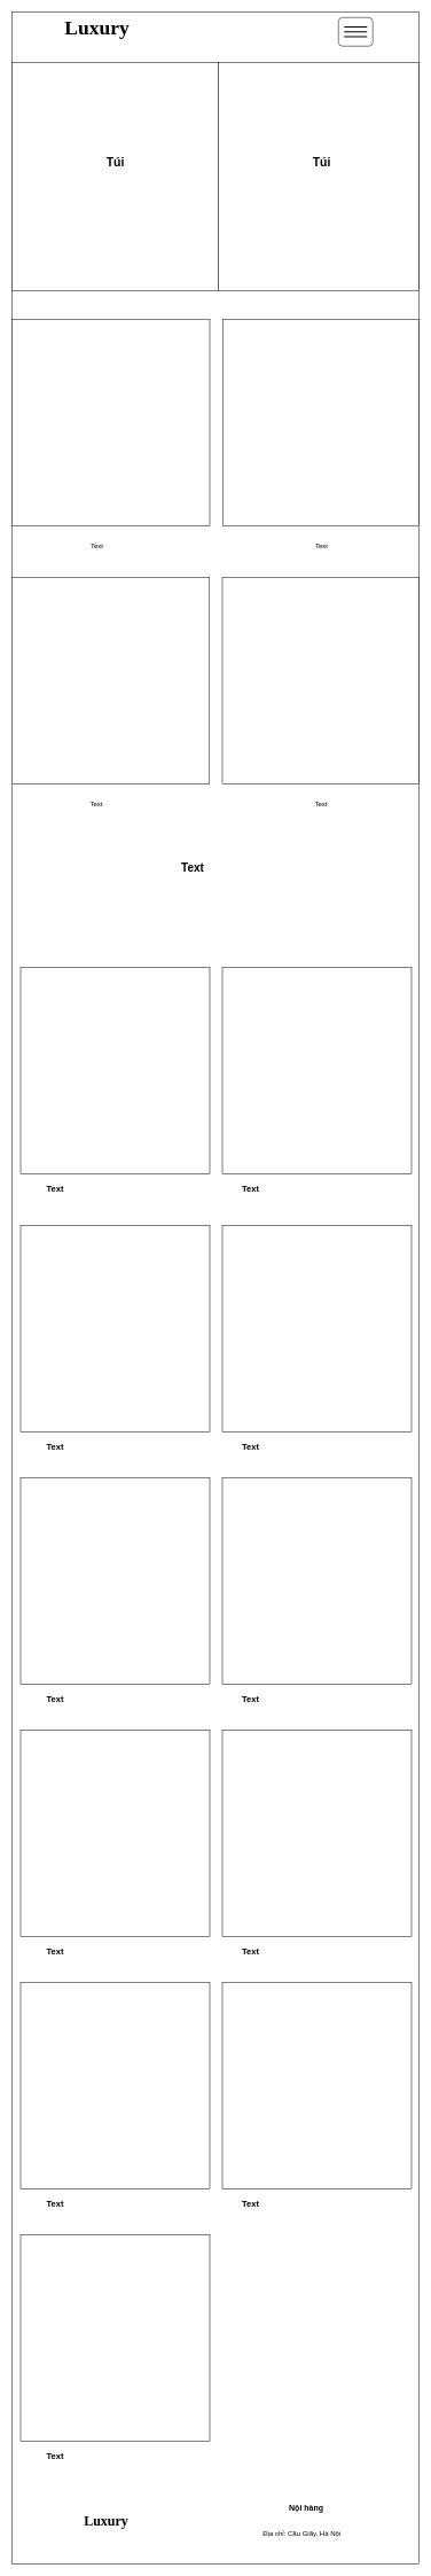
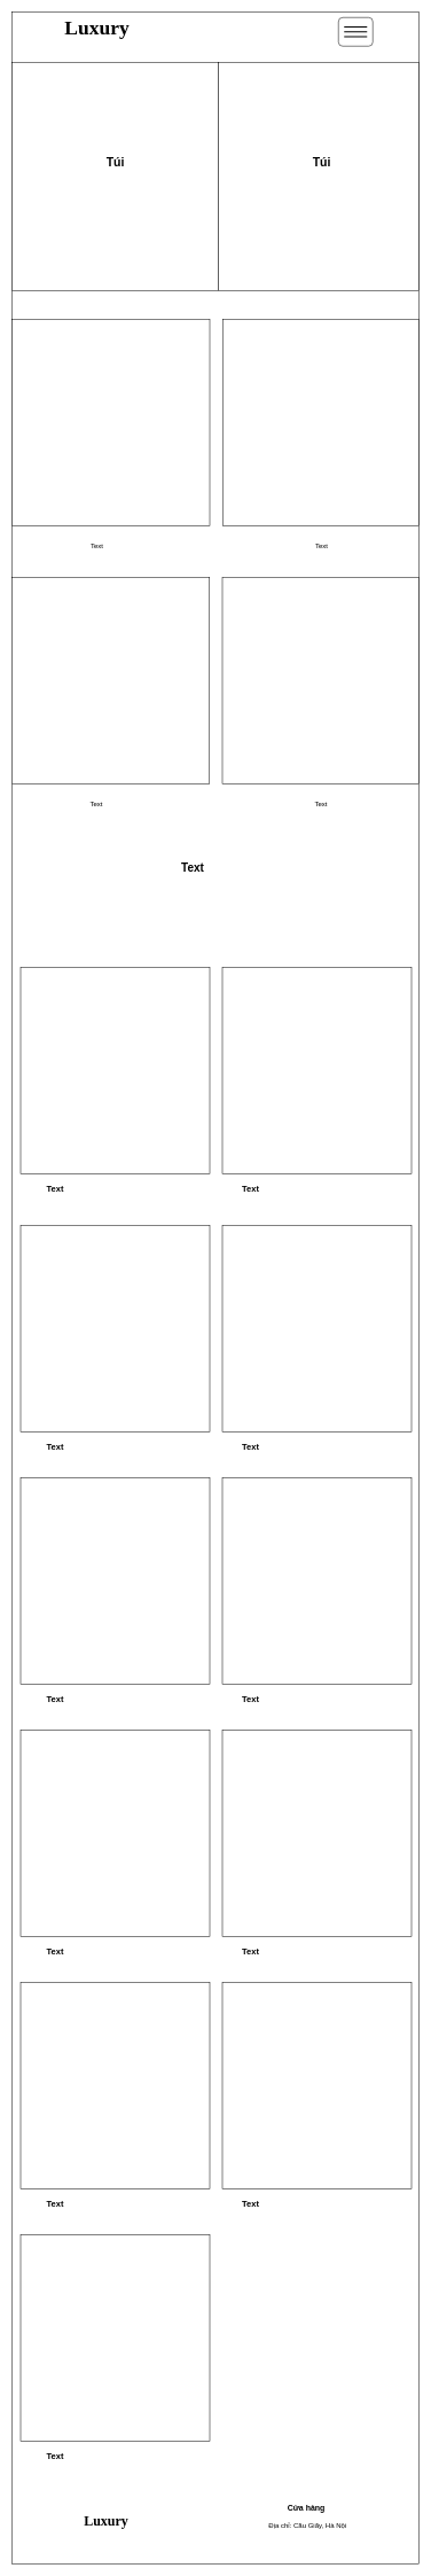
- <mxCell id="39" value="Nội hàng&amp;nbsp;" style="text;html=1;strokeColor=none;fillColor=none;align=center;verticalAlign=middle;whiteSpace=wrap;rounded=0;fontSize=14;fontStyle=1" vertex="1" parent="1"><mxGeometry x="441.5" y="4356.94" width="188" height="30" as="geometry" /></mxCell>
+ <mxCell id="39" value="Cửa hàng&amp;nbsp;" style="text;html=1;strokeColor=none;fillColor=none;align=center;verticalAlign=middle;whiteSpace=wrap;rounded=0;fontSize=14;fontStyle=1" vertex="1" parent="1"><mxGeometry x="441.5" y="4356.94" width="188" height="30" as="geometry" /></mxCell>
- <mxCell id="40" value="Địa chỉ: Cầu Giấy, Hà Nội" style="text;html=1;align=center;verticalAlign=middle;resizable=0;points=[];autosize=1;strokeColor=none;fillColor=none;fontSize=12;" vertex="1" parent="1"><mxGeometry x="443" y="4401.94" width="165" height="33" as="geometry" /></mxCell>
+ <mxCell id="40" value="Địa chỉ: Cầu Giấy, Hà Nội" style="text;html=1;align=center;verticalAlign=middle;resizable=0;points=[];autosize=1;strokeColor=none;fillColor=none;fontSize=12;" vertex="1" parent="1"><mxGeometry x="453" y="4386.94" width="165" height="33" as="geometry" /></mxCell>
